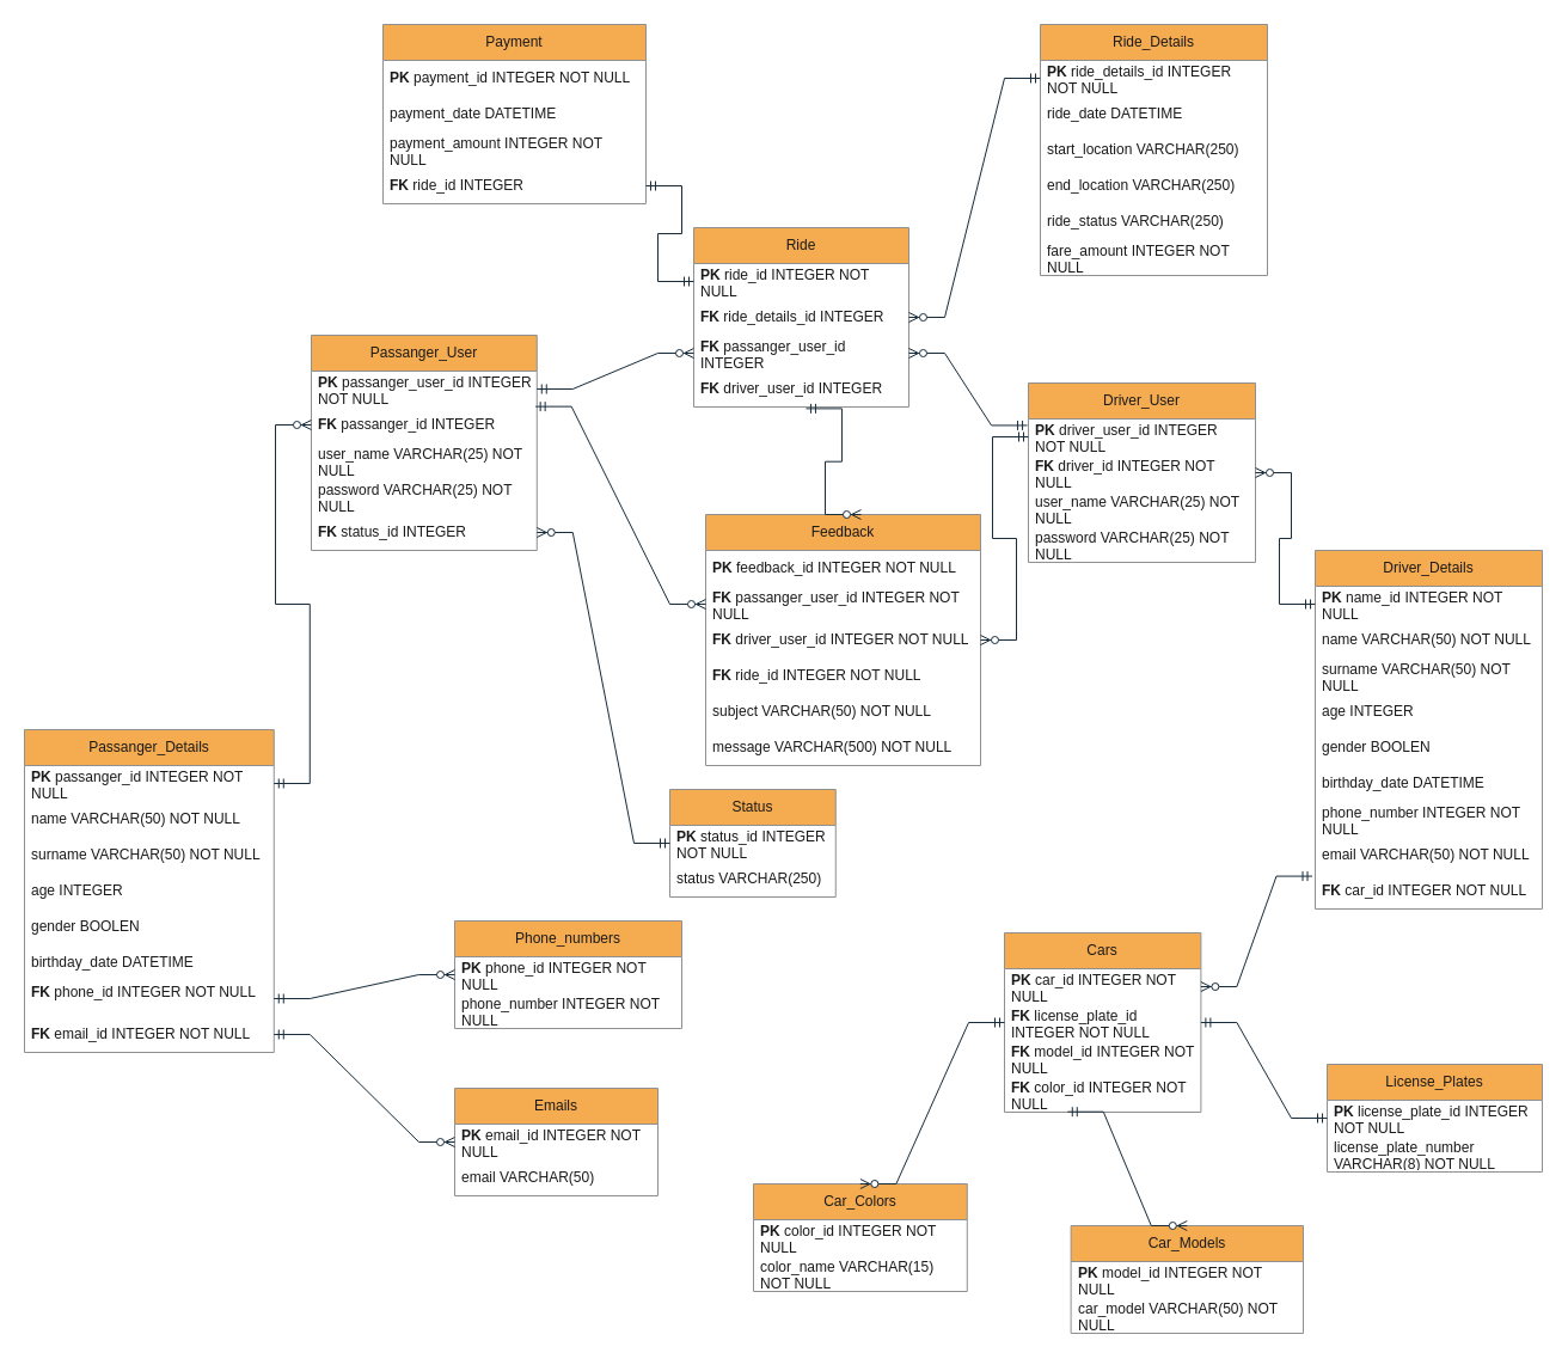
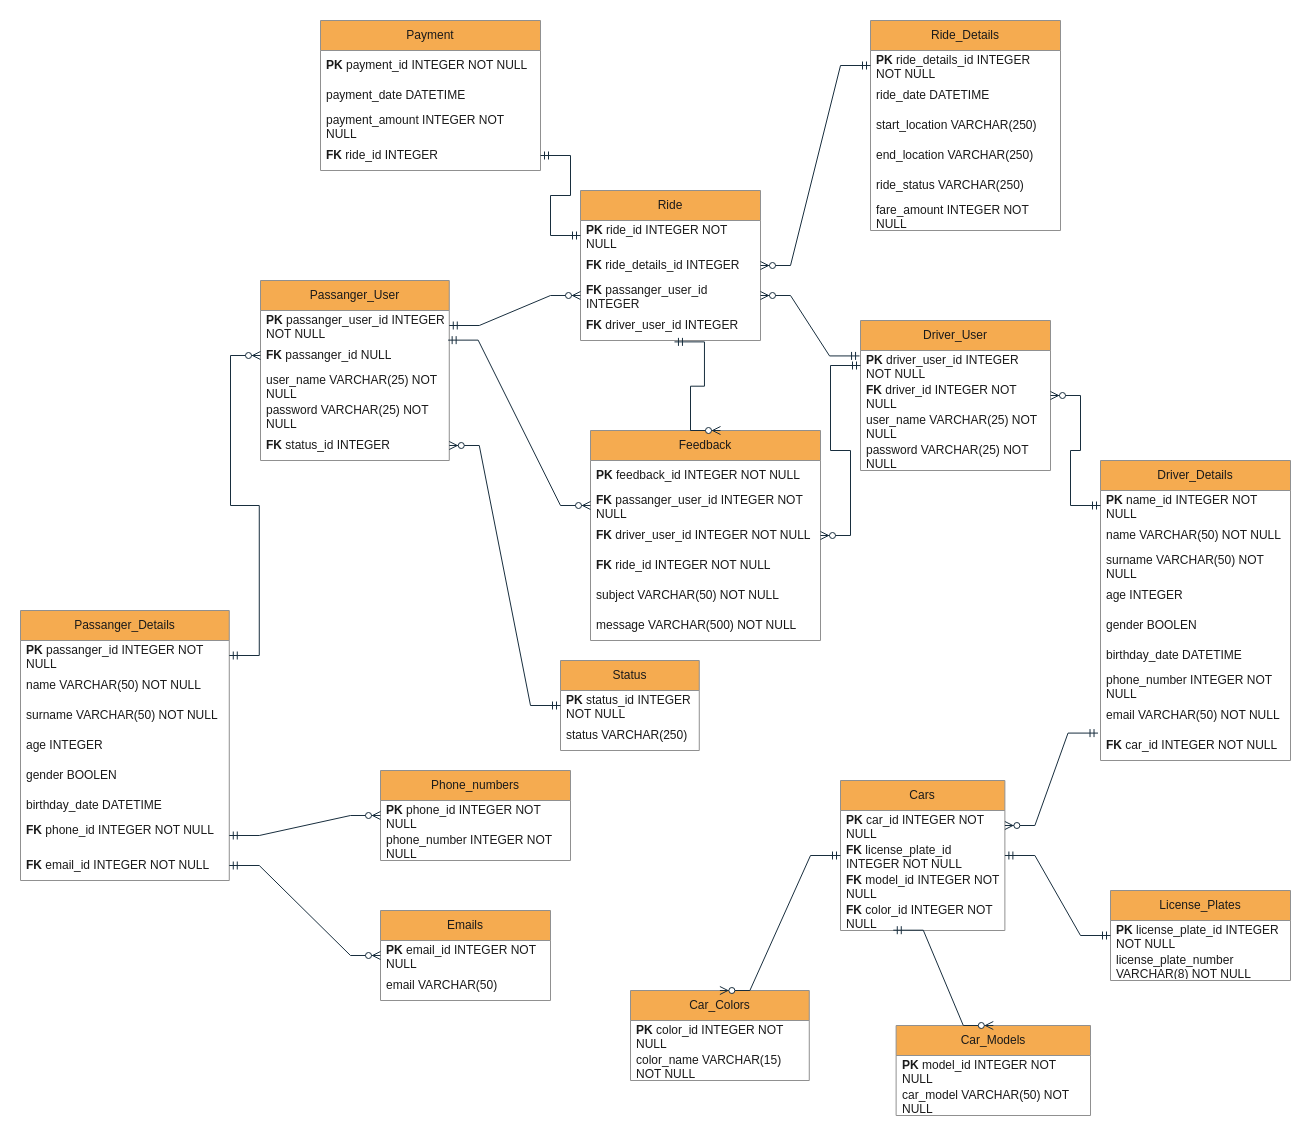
- <mxCell id="4" value="&lt;b&gt;FK&amp;nbsp;&lt;/b&gt;passanger_id INTEGER" style="text;strokeColor=none;fillColor=none;align=left;verticalAlign=middle;spacingLeft=4;spacingRight=4;overflow=hidden;points=[[0,0.5],[1,0.5]];portConstraint=eastwest;rotatable=0;whiteSpace=wrap;html=1;labelBackgroundColor=none;fontColor=#1A1A1A;rounded=0;" parent="2" vertex="1"><mxGeometry y="60" width="188.78" height="30" as="geometry" /></mxCell>
+ <mxCell id="4" value="&lt;b&gt;FK&amp;nbsp;&lt;/b&gt;passanger_id NULL" style="text;strokeColor=none;fillColor=none;align=left;verticalAlign=middle;spacingLeft=4;spacingRight=4;overflow=hidden;points=[[0,0.5],[1,0.5]];portConstraint=eastwest;rotatable=0;whiteSpace=wrap;html=1;labelBackgroundColor=none;fontColor=#1A1A1A;rounded=0;" parent="2" vertex="1"><mxGeometry y="60" width="188.78" height="30" as="geometry" /></mxCell>
